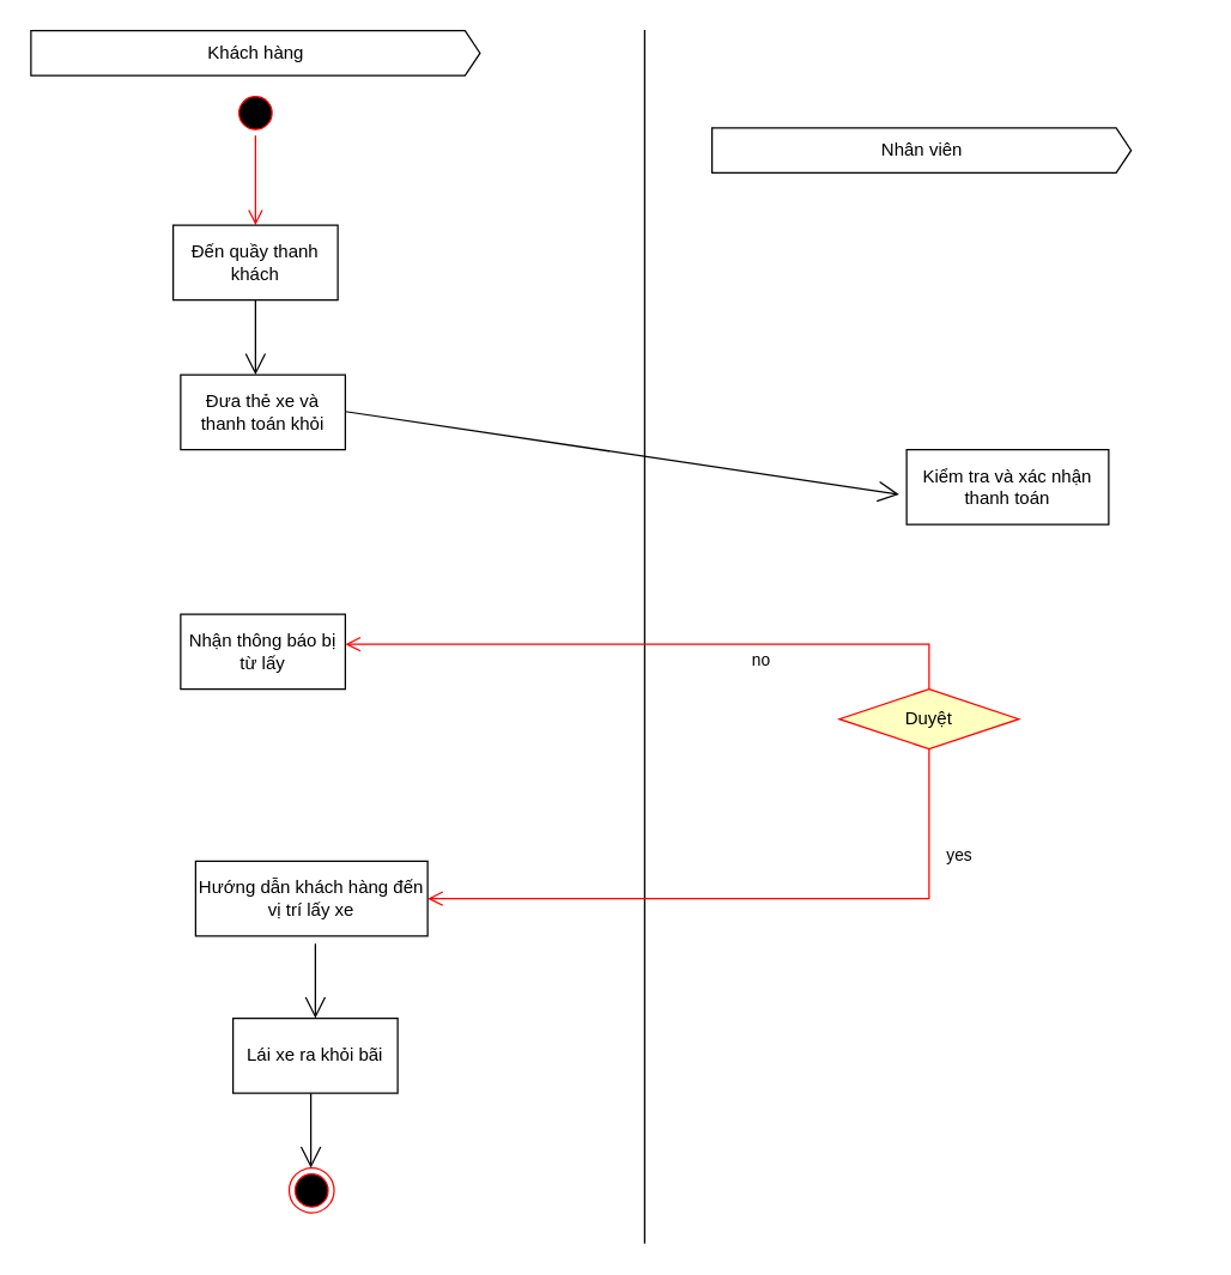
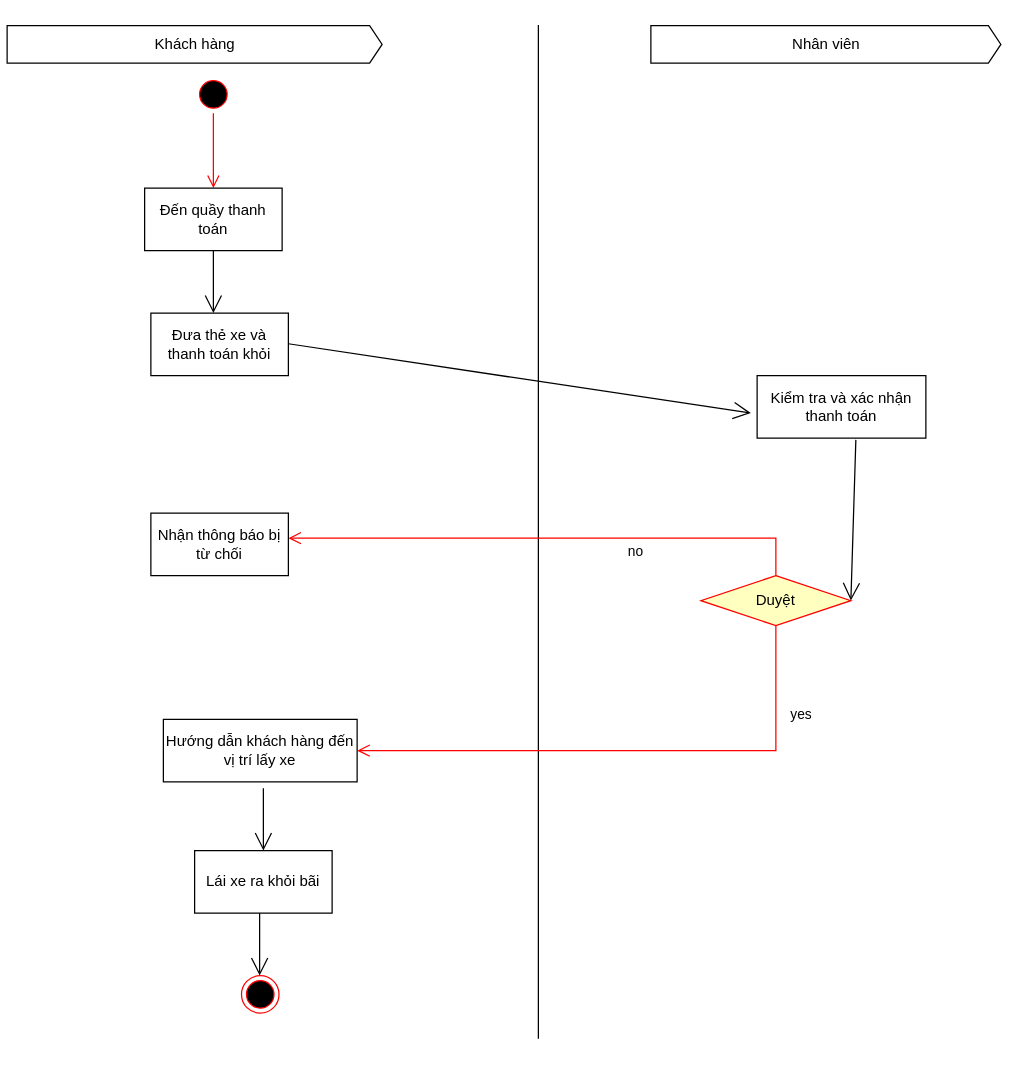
- <mxCell id="2" value="Khách hàng" style="html=1;shadow=0;dashed=0;align=center;verticalAlign=middle;shape=mxgraph.arrows2.arrow;dy=0;dx=10;notch=0;" parent="1" vertex="1"><mxGeometry x="20" y="20" width="300" height="30" as="geometry" /></mxCell>
+ <mxCell id="2" value="Khách hàng" style="html=1;shadow=0;dashed=0;align=center;verticalAlign=middle;shape=mxgraph.arrows2.arrow;dy=0;dx=10;notch=0;" parent="1" vertex="1"><mxGeometry x="5" y="20" width="300" height="30" as="geometry" /></mxCell>
- <mxCell id="3" value="Nhân viên" style="html=1;shadow=0;dashed=0;align=center;verticalAlign=middle;shape=mxgraph.arrows2.arrow;dy=0;dx=10;notch=0;" parent="1" vertex="1"><mxGeometry x="475" y="85" width="280" height="30" as="geometry" /></mxCell>
+ <mxCell id="3" value="Nhân viên" style="html=1;shadow=0;dashed=0;align=center;verticalAlign=middle;shape=mxgraph.arrows2.arrow;dy=0;dx=10;notch=0;" parent="1" vertex="1"><mxGeometry x="520" y="20" width="280" height="30" as="geometry" /></mxCell>
- <mxCell id="7" value="Đến quầy thanh khách" style="html=1;whiteSpace=wrap;" parent="1" vertex="1"><mxGeometry x="115" y="150" width="110" height="50" as="geometry" /></mxCell>
+ <mxCell id="7" value="Đến quầy thanh toán" style="html=1;whiteSpace=wrap;" parent="1" vertex="1"><mxGeometry x="115" y="150" width="110" height="50" as="geometry" /></mxCell>
+ <mxCell id="15" value="" style="endArrow=open;endFill=1;endSize=12;html=1;rounded=0;entryX=1;entryY=0.5;entryDx=0;entryDy=0;exitX=0.585;exitY=1.028;exitDx=0;exitDy=0;exitPerimeter=0;" parent="1" source="10" target="13" edge="1"><mxGeometry width="160" relative="1" as="geometry"><mxPoint x="657" y="360" as="sourcePoint" /><mxPoint x="817" y="360" as="targetPoint" /></mxGeometry></mxCell>
- <mxCell id="17" value="Nhận thông báo bị từ lấy" style="html=1;whiteSpace=wrap;" vertex="1" parent="1"><mxGeometry x="120" y="410" width="110" height="50" as="geometry" /></mxCell>
+ <mxCell id="17" value="Nhận thông báo bị từ chối" style="html=1;whiteSpace=wrap;" vertex="1" parent="1"><mxGeometry x="120" y="410" width="110" height="50" as="geometry" /></mxCell>
